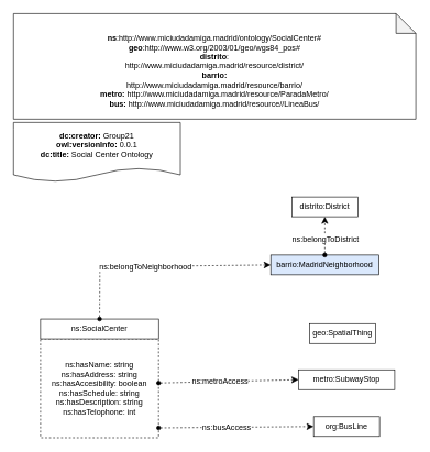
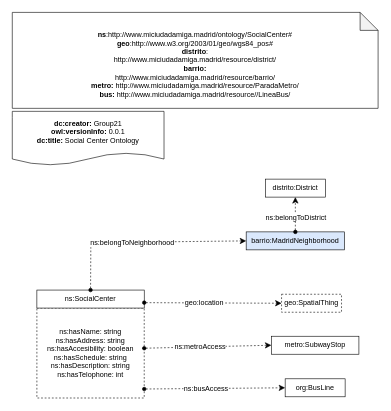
+ <mxCell id="7" value="" style="endArrow=classic;html=1;exitX=1;exitY=0.7;exitDx=0;exitDy=0;entryX=0;entryY=0.5;entryDx=0;entryDy=0;endSize=8;startArrow=oval;startFill=1;dashed=1;arcSize=0;rounded=0;" parent="1" source="5" target="6" edge="1"><mxGeometry width="50" height="50" relative="1" as="geometry"><mxPoint x="431" y="518" as="sourcePoint" /><mxPoint x="523" y="621.33" as="targetPoint" /></mxGeometry></mxCell>
+ <mxCell id="8" value="&lt;div&gt;geo:location&lt;/div&gt;" style="text;html=1;align=center;verticalAlign=middle;resizable=0;points=[];labelBackgroundColor=#ffffff;" parent="7" vertex="1" connectable="0"><mxGeometry x="-0.127" relative="1" as="geometry"><mxPoint as="offset" /></mxGeometry></mxCell>
- <mxCell id="6" value="geo:SpatialThing" style="rounded=0;whiteSpace=wrap;html=1;snapToPoint=1;points=[[0.1,0],[0.2,0],[0.3,0],[0.4,0],[0.5,0],[0.6,0],[0.7,0],[0.8,0],[0.9,0],[0,0.1],[0,0.3],[0,0.5],[0,0.7],[0,0.9],[0.1,1],[0.2,1],[0.3,1],[0.4,1],[0.5,1],[0.6,1],[0.7,1],[0.8,1],[0.9,1],[1,0.1],[1,0.3],[1,0.5],[1,0.7],[1,0.9]];" parent="1" vertex="1"><mxGeometry x="469" y="490" width="100" height="30" as="geometry" /></mxCell>
+ <mxCell id="6" value="geo:SpatialThing" style="rounded=0;whiteSpace=wrap;html=1;snapToPoint=1;points=[[0.1,0],[0.2,0],[0.3,0],[0.4,0],[0.5,0],[0.6,0],[0.7,0],[0.8,0],[0.9,0],[0,0.1],[0,0.3],[0,0.5],[0,0.7],[0,0.9],[0.1,1],[0.2,1],[0.3,1],[0.4,1],[0.5,1],[0.6,1],[0.7,1],[0.8,1],[0.9,1],[1,0.1],[1,0.3],[1,0.5],[1,0.7],[1,0.9]];dashed=1;" parent="1" vertex="1"><mxGeometry x="469" y="490" width="100" height="30" as="geometry" /></mxCell>
